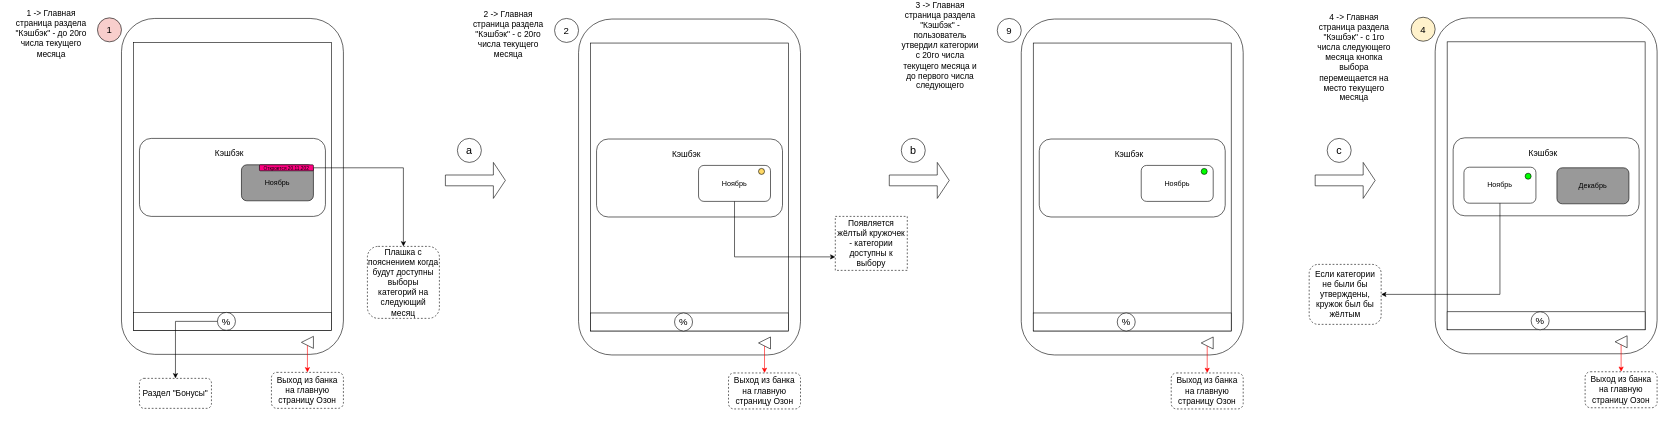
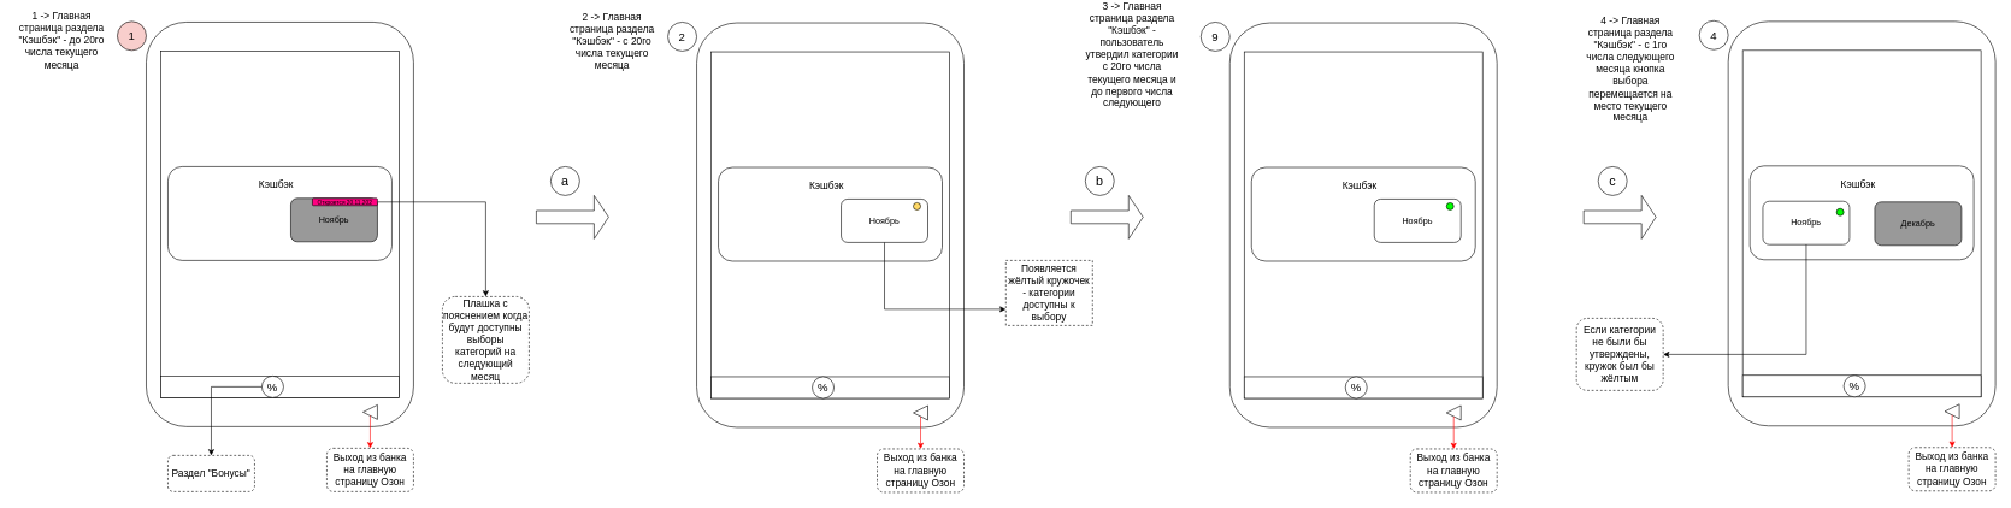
- <mxCell id="59" value="&lt;font size=&quot;3&quot;&gt;4&lt;/font&gt;" style="ellipse;whiteSpace=wrap;html=1;aspect=fixed;fillColor=#fff2cc;" parent="1" vertex="1"><mxGeometry x="2352" y="20" width="40" height="40" as="geometry" /></mxCell>
+ <mxCell id="59" value="&lt;font size=&quot;3&quot;&gt;4&lt;/font&gt;" style="ellipse;whiteSpace=wrap;html=1;aspect=fixed;" parent="1" vertex="1"><mxGeometry x="2352" y="20" width="40" height="40" as="geometry" /></mxCell>
